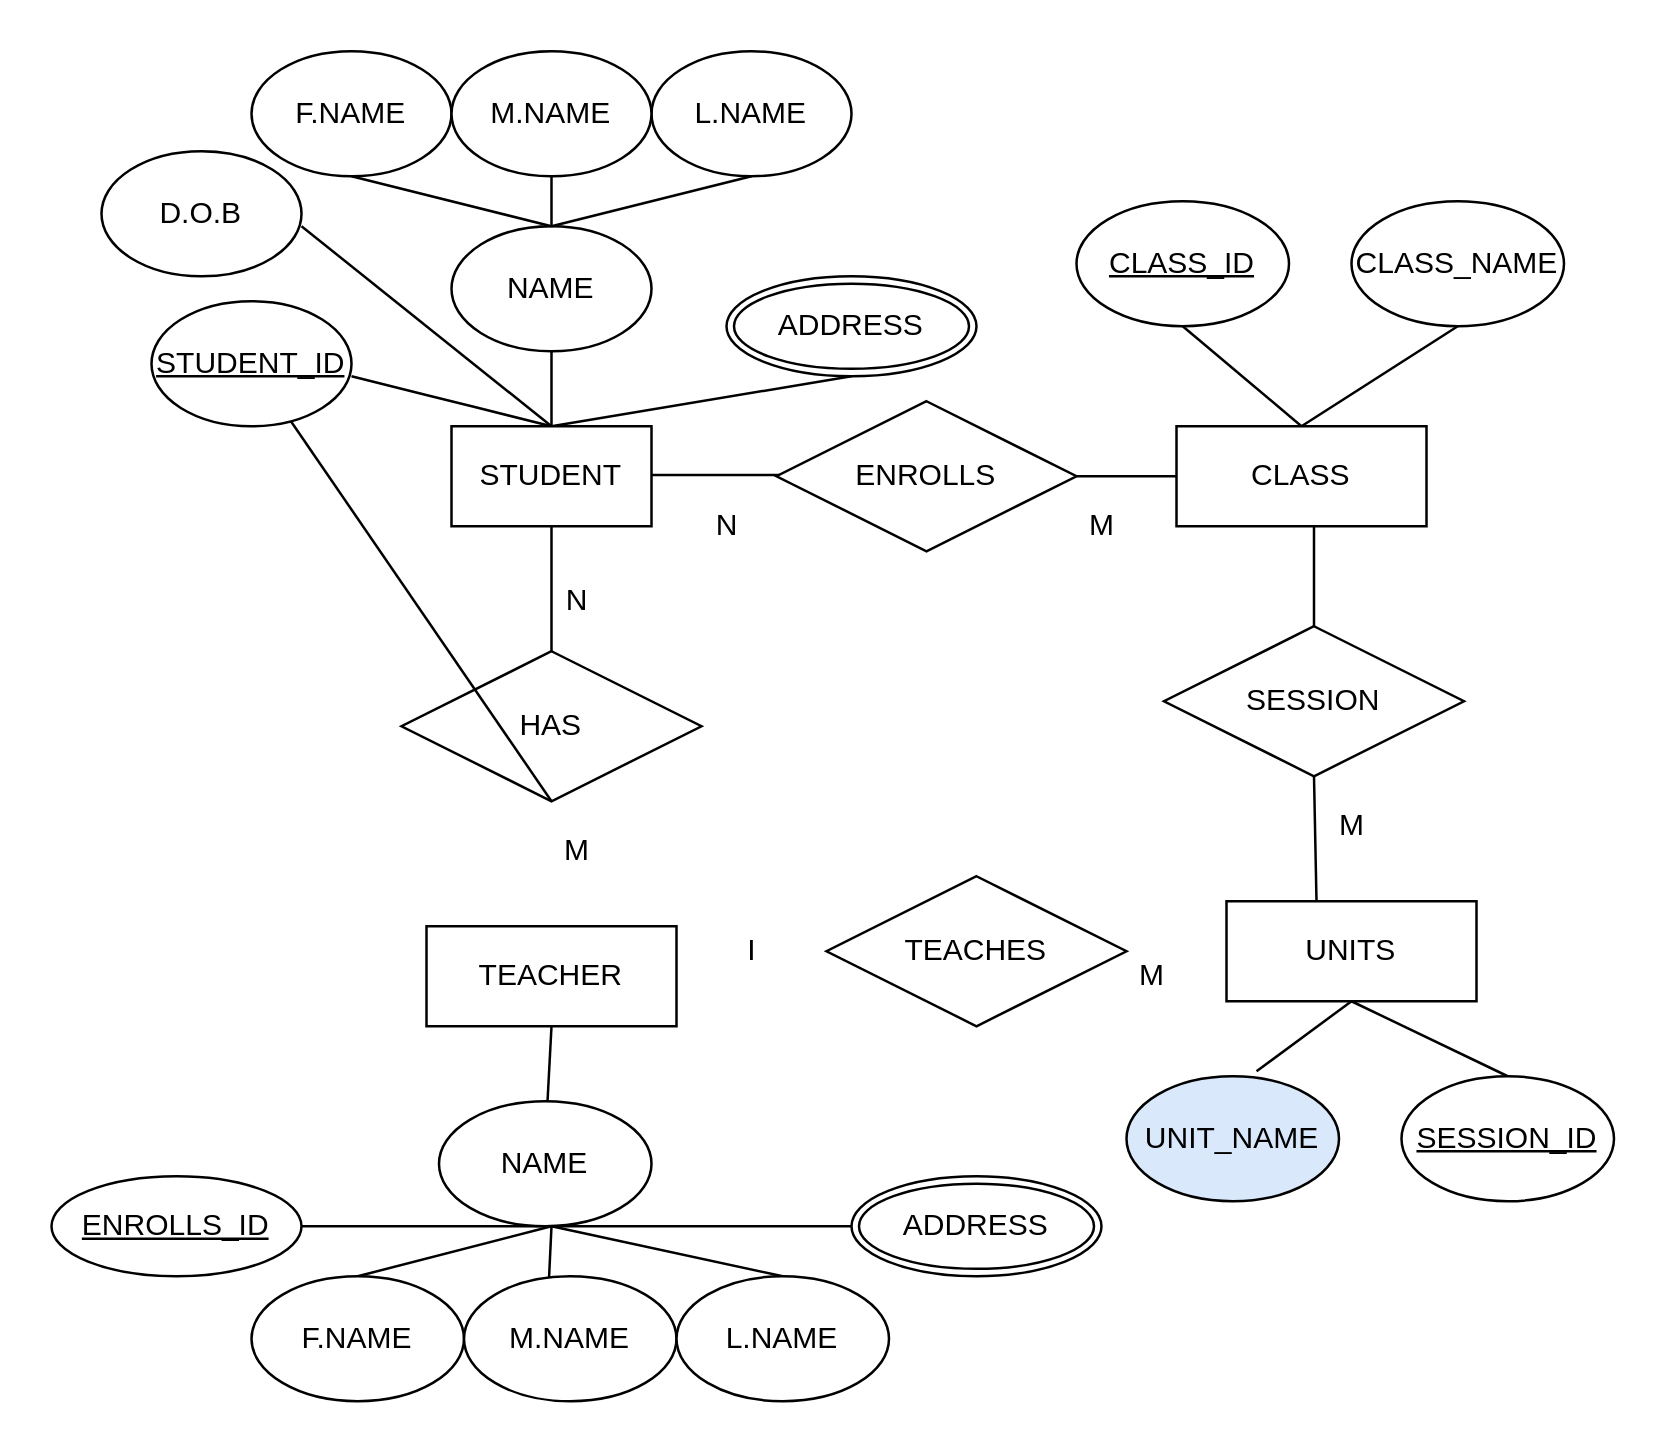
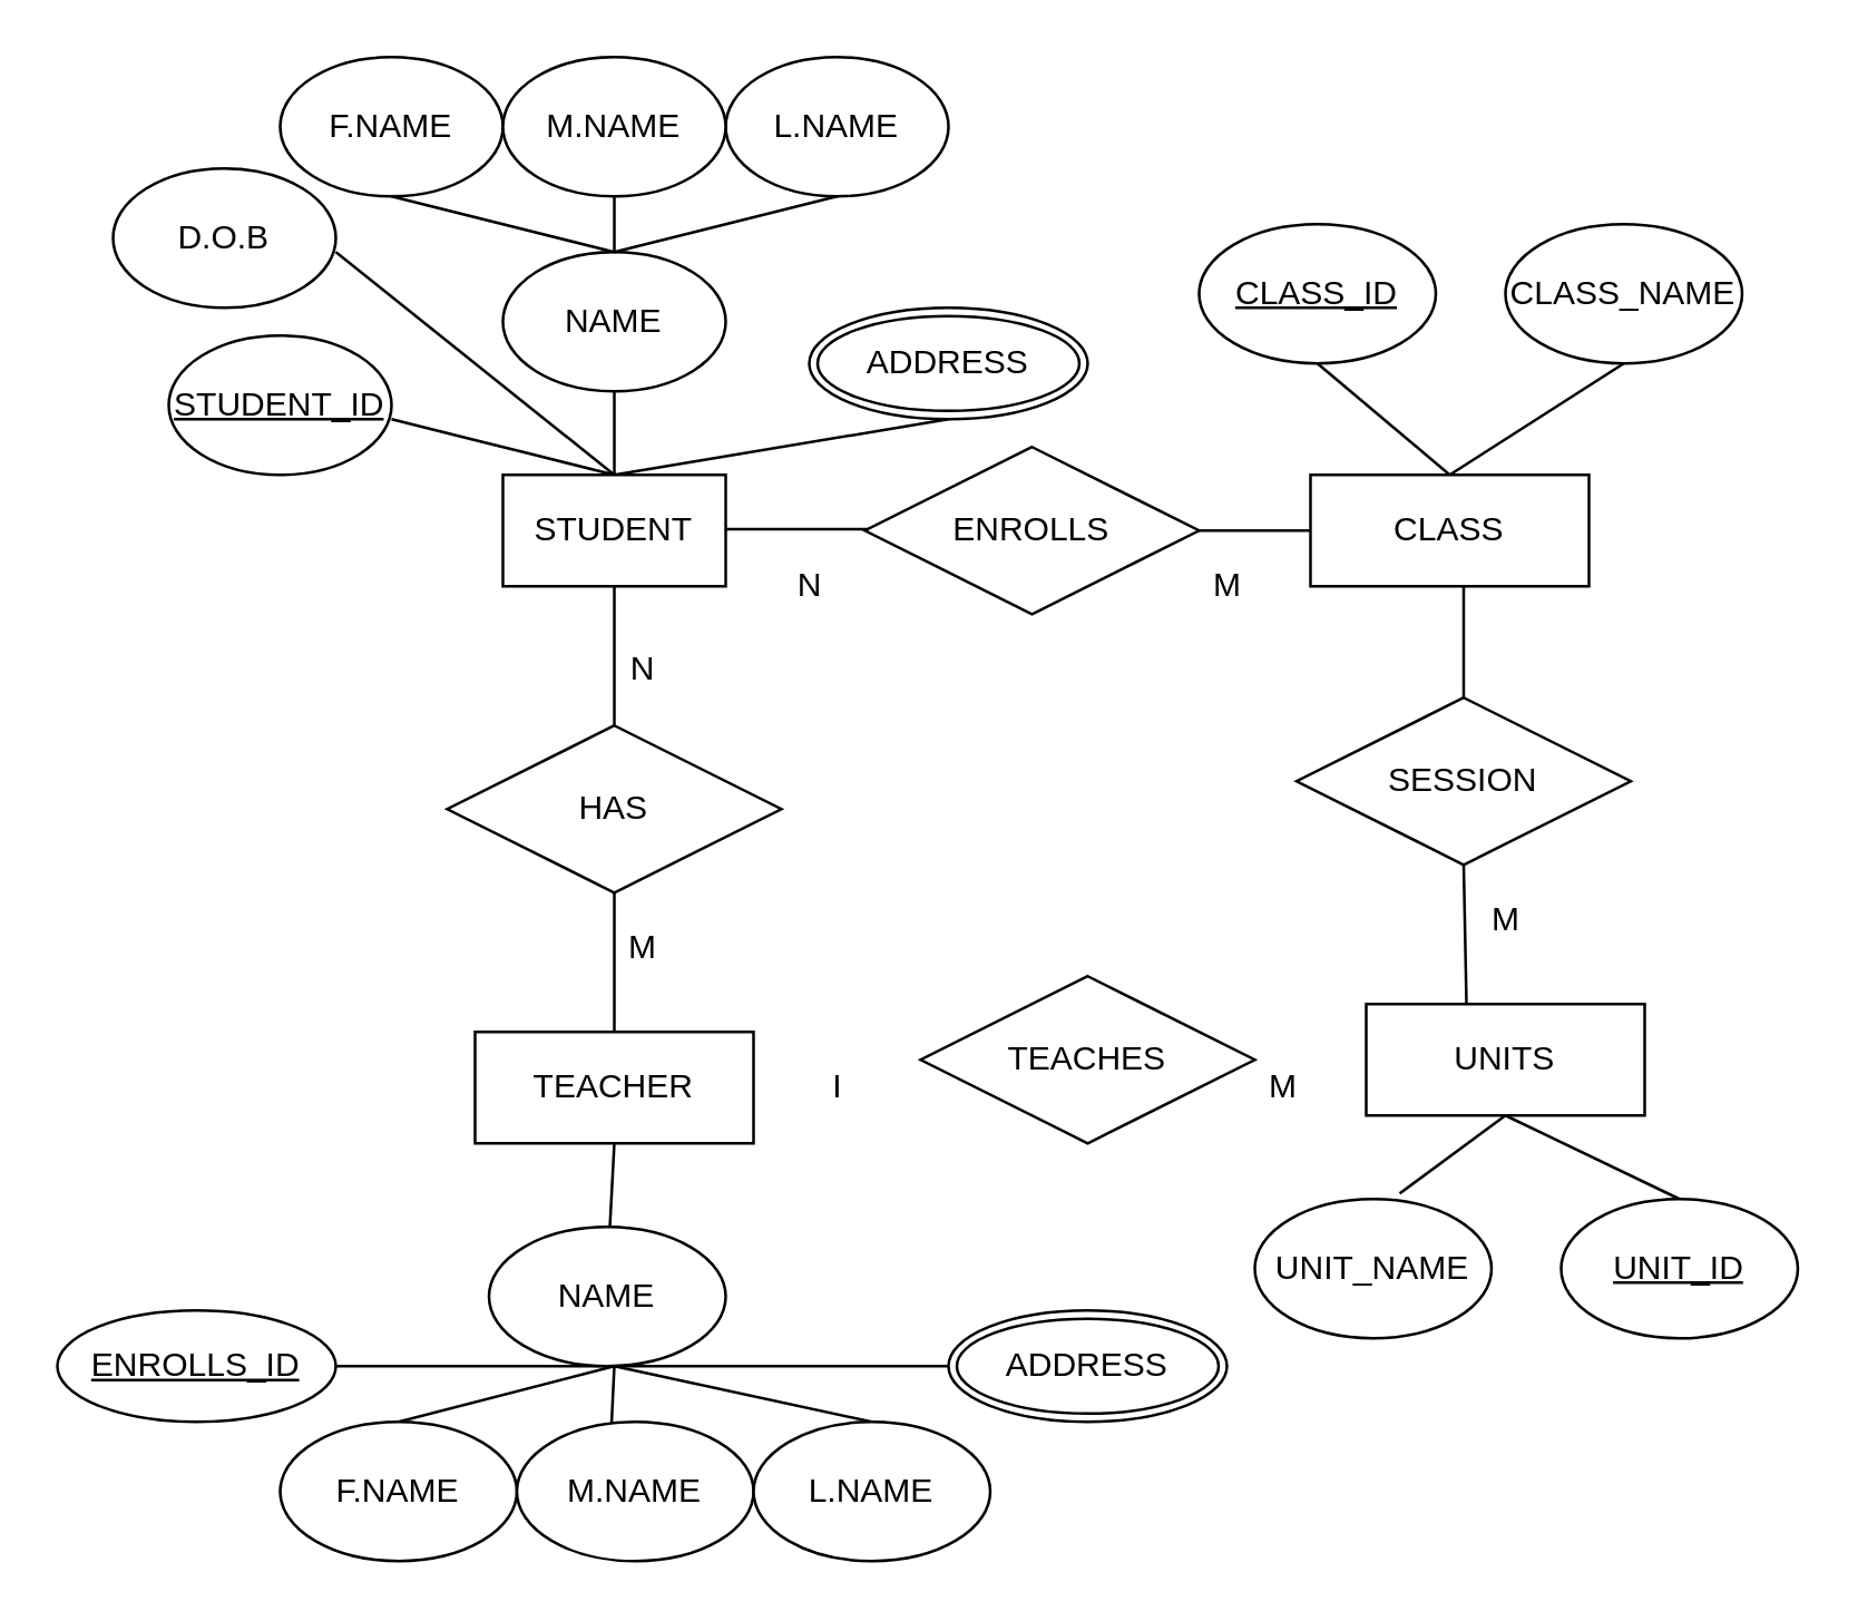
- <mxCell id="79" value="" style="endArrow=none;html=1;rounded=0;exitX=0.5;exitY=1;exitDx=0;exitDy=0;" edge="1" parent="1" source="19" target="33"><mxGeometry relative="1" as="geometry"><mxPoint x="-480" as="sourcePoint" y="20" /><mxPoint x="-510" y="60" as="targetPoint" /></mxGeometry></mxCell>
+ <mxCell id="79" value="" style="endArrow=none;html=1;rounded=0;entryX=0.5;entryY=0;entryDx=0;entryDy=0;exitX=0.5;exitY=1;exitDx=0;exitDy=0;" edge="1" parent="1" source="19" target="75"><mxGeometry relative="1" as="geometry"><mxPoint x="-480" as="sourcePoint" y="20" /><mxPoint x="-510" y="60" as="targetPoint" /></mxGeometry></mxCell>
- <mxCell id="72" value="I" style="text;html=1;align=center;verticalAlign=middle;resizable=0;points=[];autosize=1;" vertex="1" parent="69"><mxGeometry x="75" y="50" width="20" height="20" as="geometry" /></mxCell>
+ <mxCell id="72" value="I" style="text;html=1;align=center;verticalAlign=middle;resizable=0;points=[];autosize=1;" vertex="1" parent="69"><mxGeometry x="75" y="60" width="20" height="20" as="geometry" /></mxCell>
- <mxCell id="55" value="UNIT_NAME" style="ellipse;whiteSpace=wrap;html=1;fillColor=#dae8fc;" vertex="1" parent="54"><mxGeometry width="85" height="50" as="geometry" /></mxCell>
+ <mxCell id="55" value="UNIT_NAME" style="ellipse;whiteSpace=wrap;html=1;" vertex="1" parent="54"><mxGeometry width="85" height="50" as="geometry" /></mxCell>
- <mxCell id="56" value="&lt;u&gt;SESSION_ID&lt;/u&gt;" style="ellipse;whiteSpace=wrap;html=1;" vertex="1" parent="54"><mxGeometry x="110" width="85" height="50" as="geometry" /></mxCell>
+ <mxCell id="56" value="&lt;u&gt;UNIT_ID&lt;/u&gt;" style="ellipse;whiteSpace=wrap;html=1;" vertex="1" parent="54"><mxGeometry x="110" width="85" height="50" as="geometry" /></mxCell>
